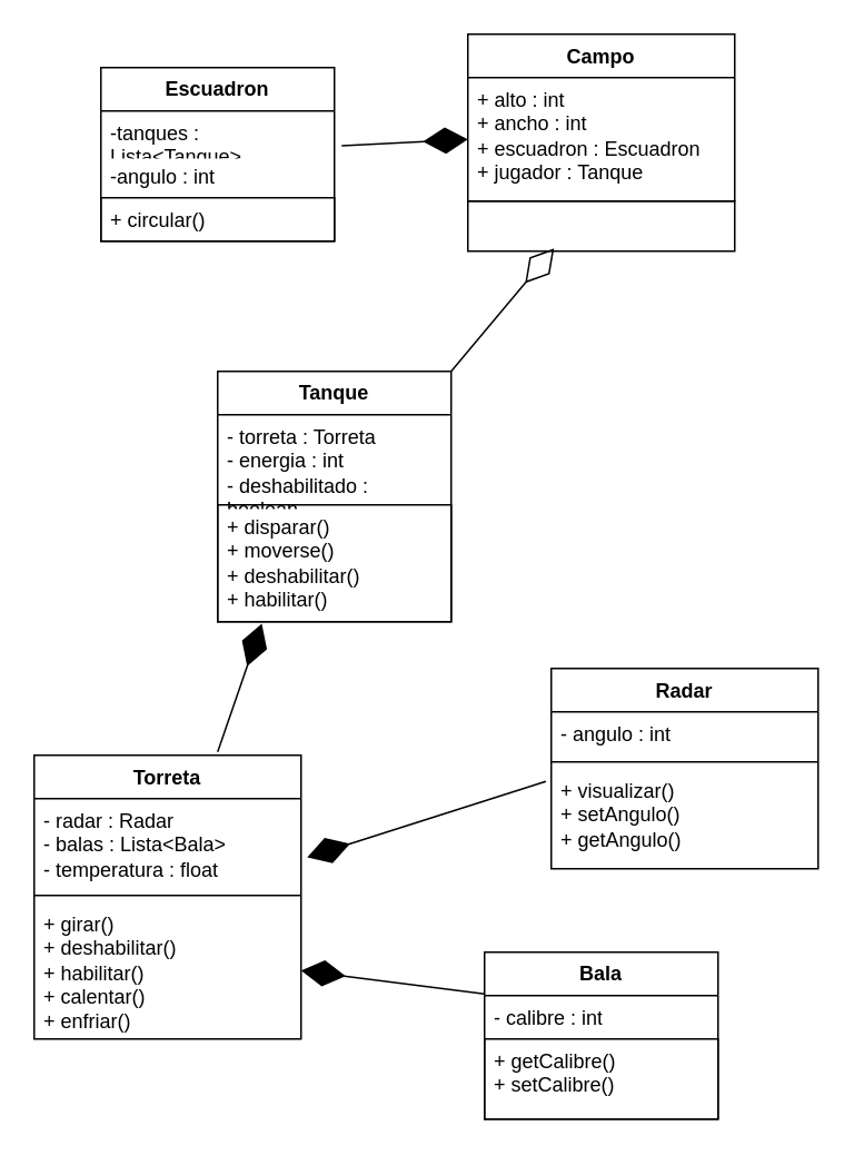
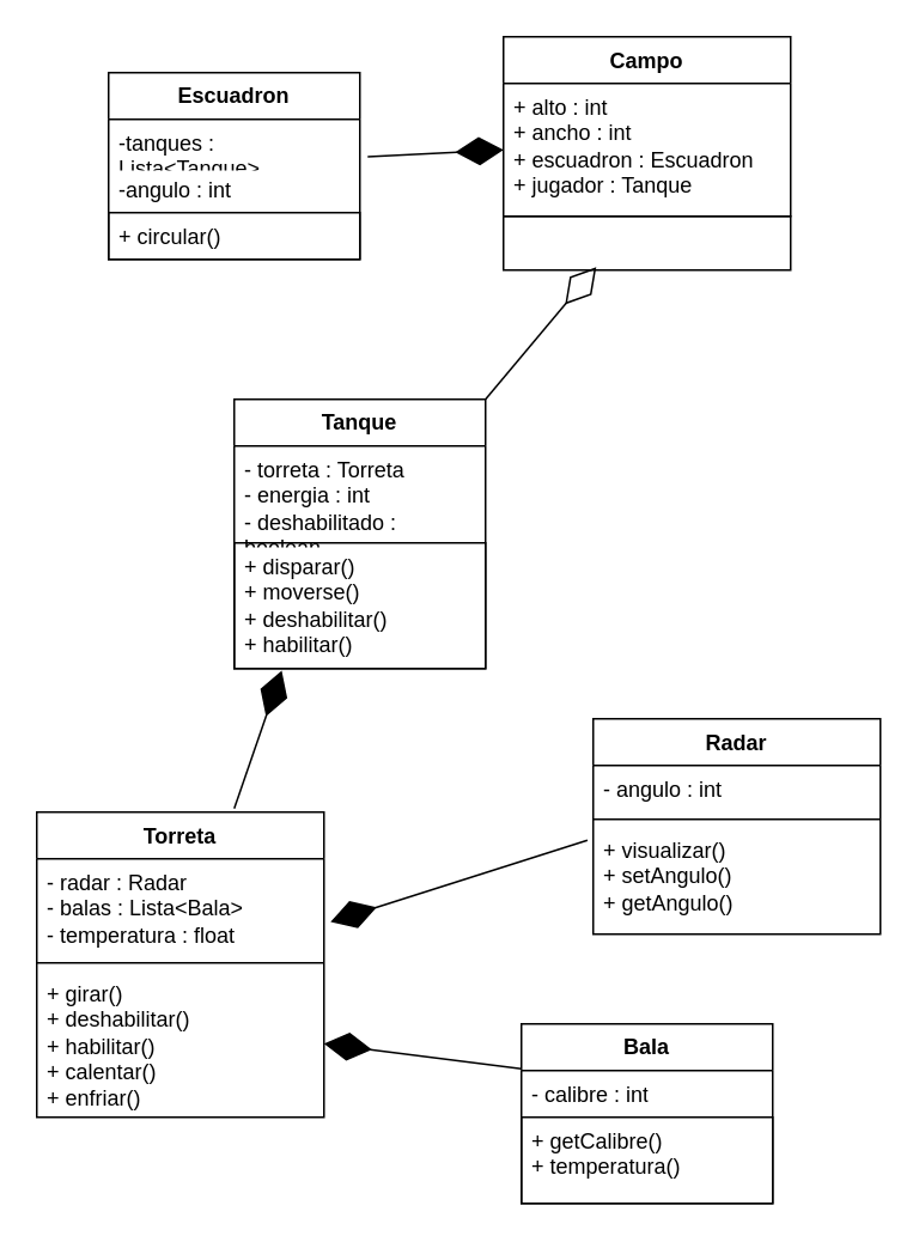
- <mxCell id="15" value="&lt;div&gt;+ getCalibre()&lt;/div&gt;&lt;div&gt;+ setCalibre()&lt;br&gt;&lt;/div&gt;" style="text;strokeColor=default;fillColor=none;align=left;verticalAlign=top;spacingLeft=4;spacingRight=4;overflow=hidden;rotatable=0;points=[[0,0.5],[1,0.5]];portConstraint=eastwest;whiteSpace=wrap;html=1;" vertex="1" parent="13"><mxGeometry y="52" width="140" height="48" as="geometry" /></mxCell>
+ <mxCell id="15" value="&lt;div&gt;+ getCalibre()&lt;/div&gt;&lt;div&gt;+ temperatura()&lt;br&gt;&lt;/div&gt;" style="text;strokeColor=default;fillColor=none;align=left;verticalAlign=top;spacingLeft=4;spacingRight=4;overflow=hidden;rotatable=0;points=[[0,0.5],[1,0.5]];portConstraint=eastwest;whiteSpace=wrap;html=1;" vertex="1" parent="13"><mxGeometry y="52" width="140" height="48" as="geometry" /></mxCell>
